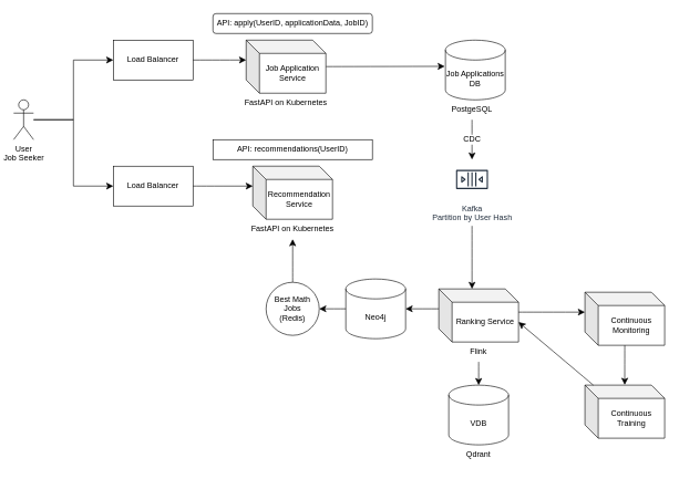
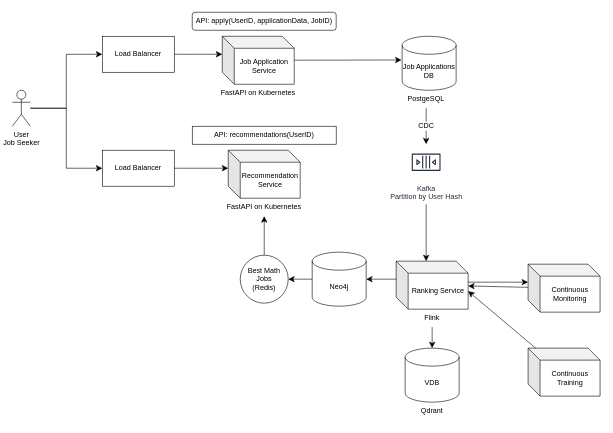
- <mxCell id="32" style="edgeStyle=none;curved=1;rounded=0;orthogonalLoop=1;jettySize=auto;html=1;entryX=0.499;entryY=-0.005;entryDx=0;entryDy=0;entryPerimeter=0;fontSize=12;startSize=8;endSize=8;" edge="1" parent="1" source="12" target="13"><mxGeometry relative="1" as="geometry" /></mxCell>
+ <mxCell id="32" style="edgeStyle=none;curved=1;rounded=0;orthogonalLoop=1;jettySize=auto;html=1;fontSize=12;startSize=8;endSize=8;" edge="1" parent="1" source="12" target="18"><mxGeometry relative="1" as="geometry" /></mxCell>
